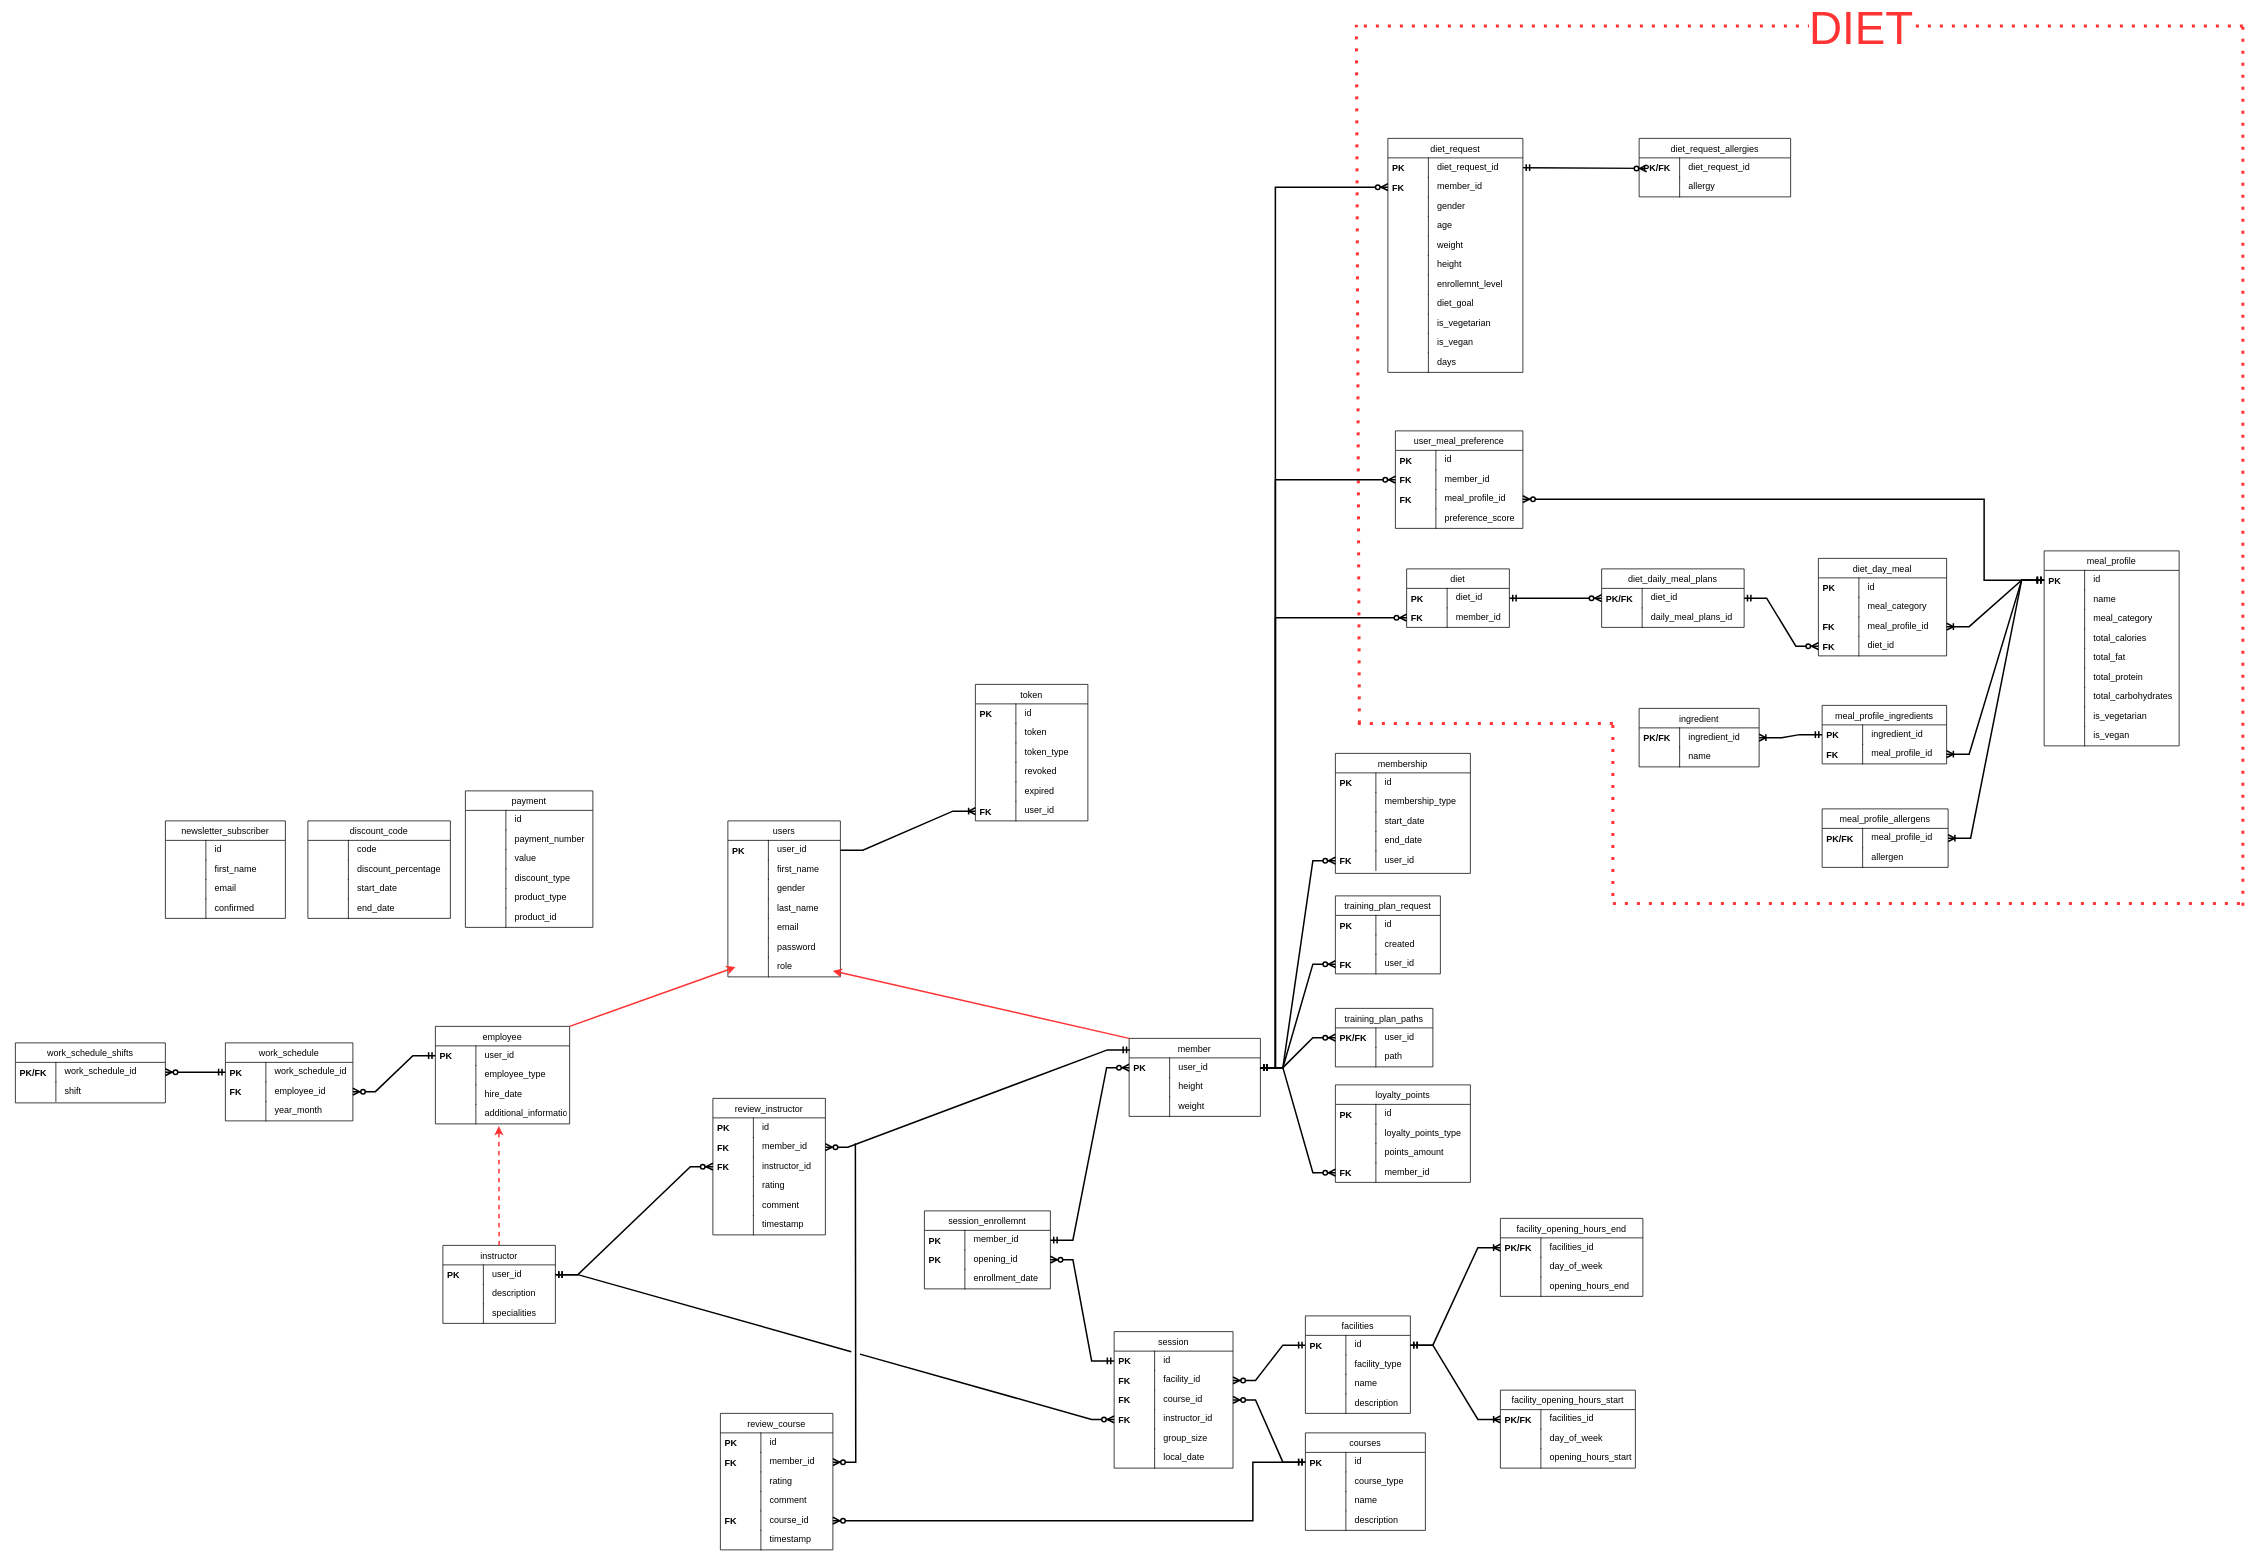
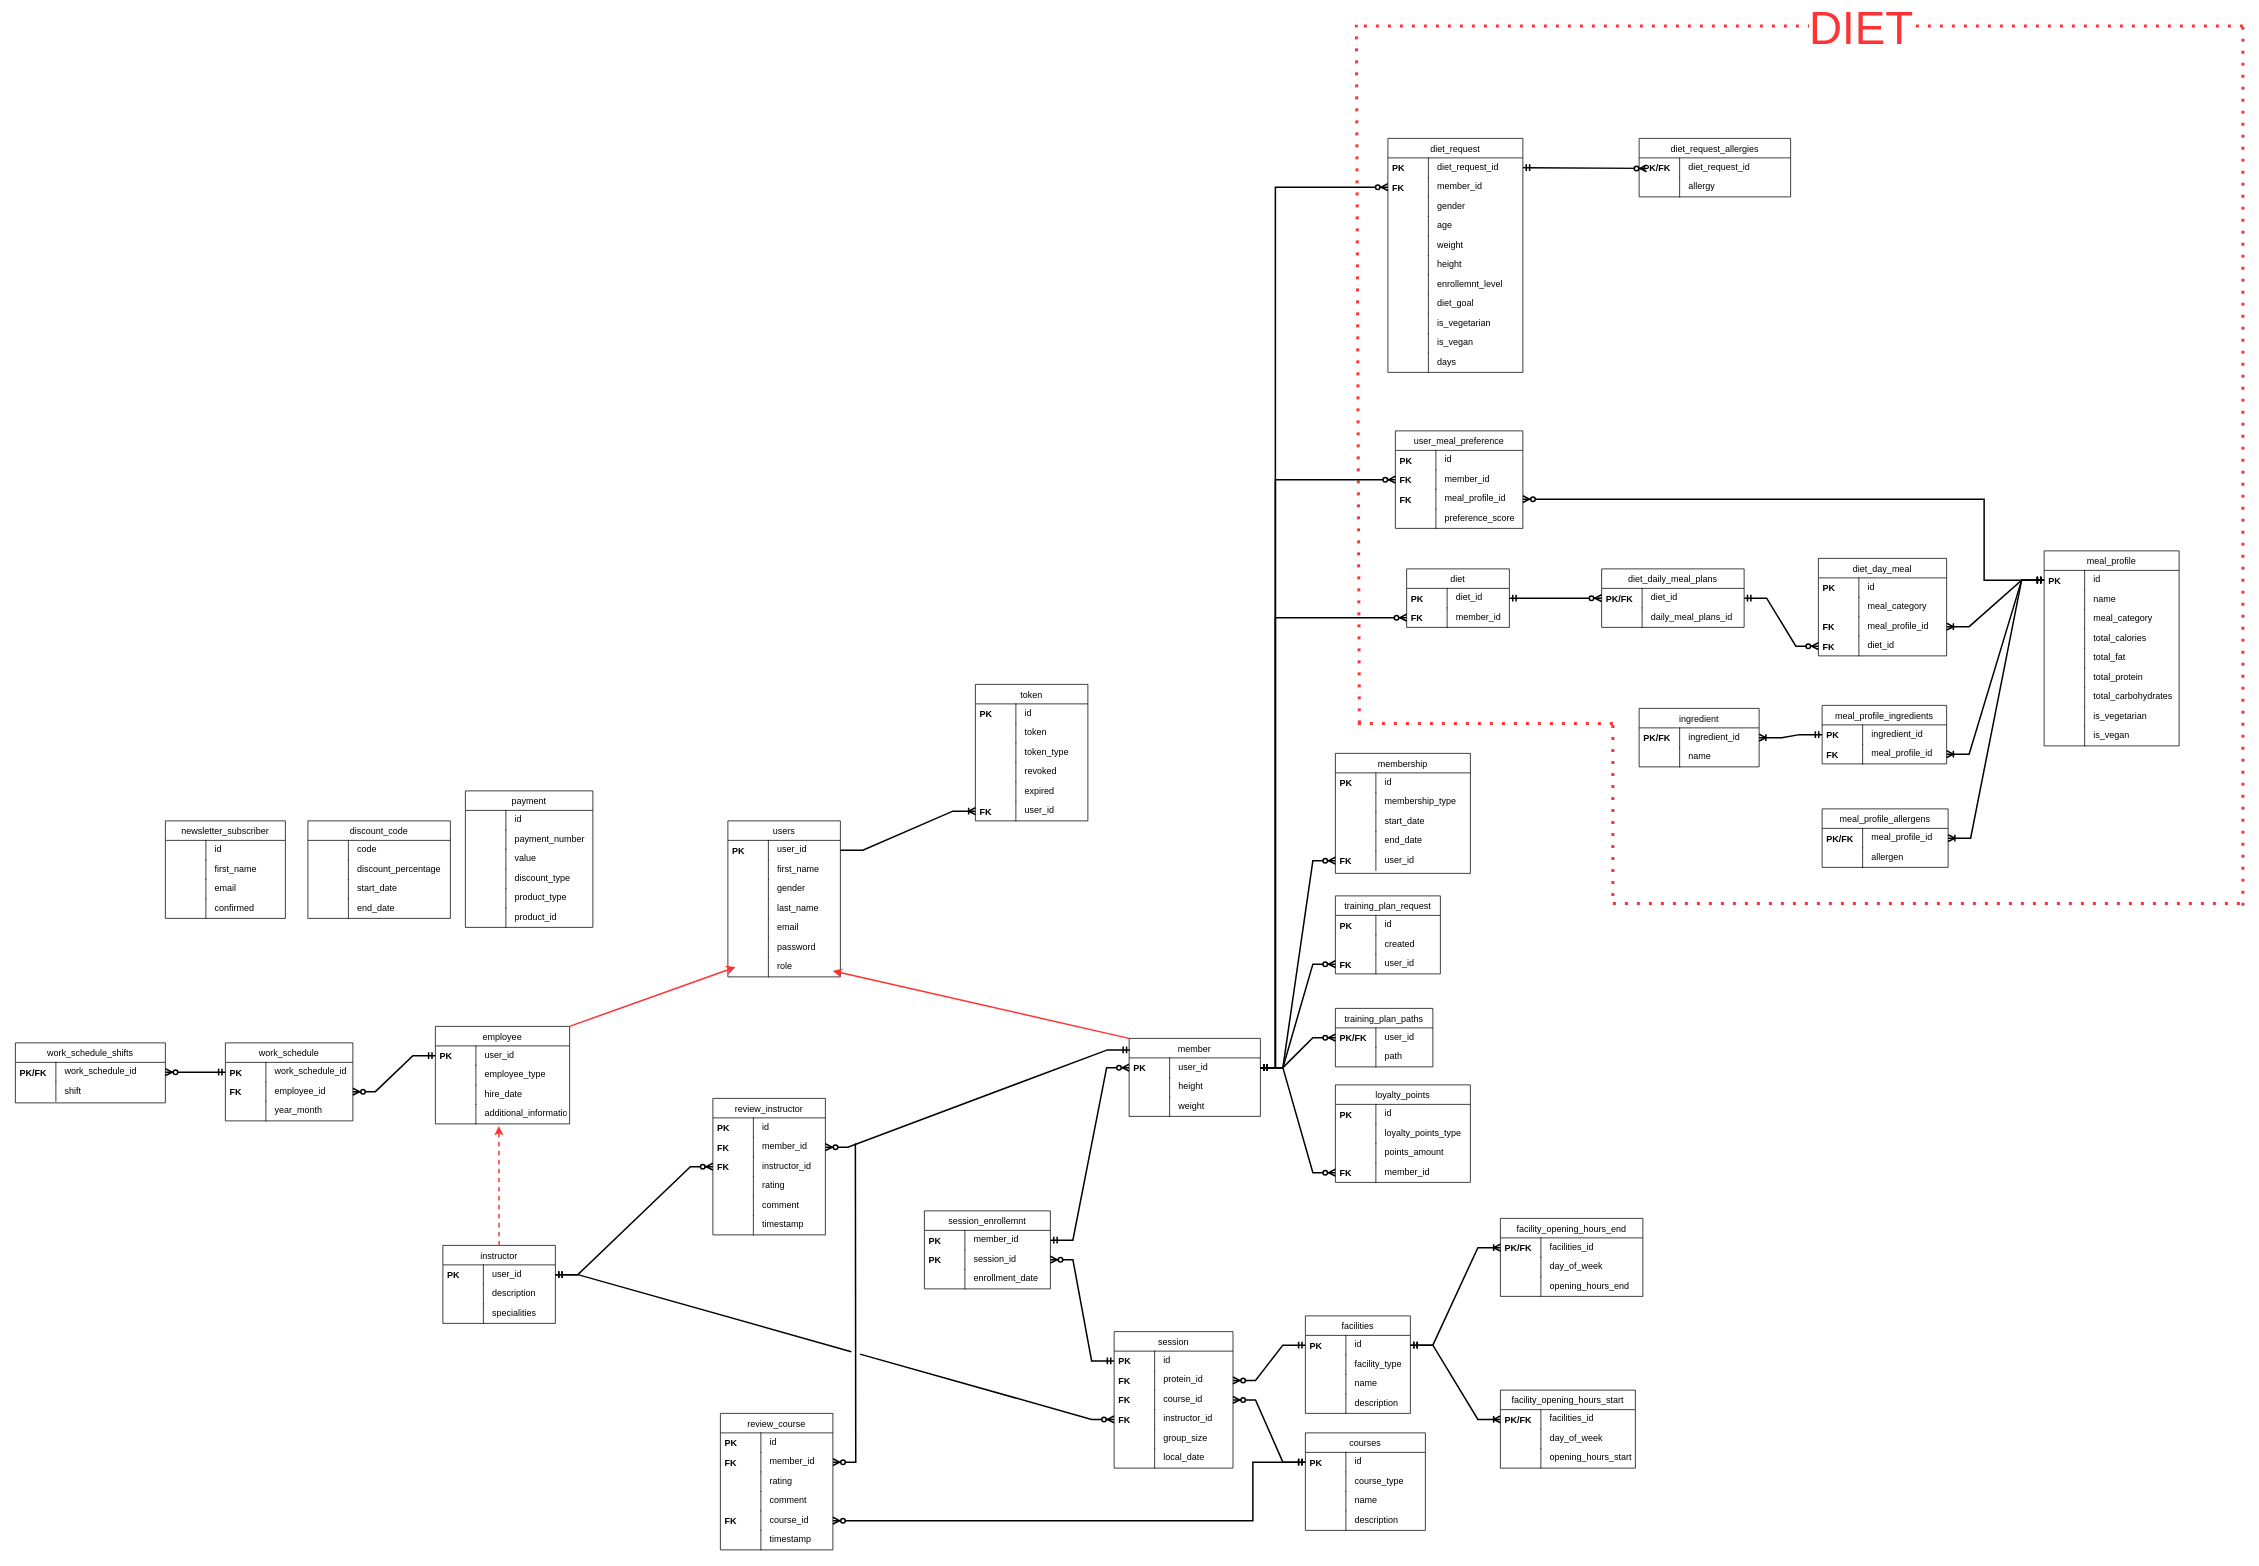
- <mxCell id="280" value="opening_id" style="shape=partialRectangle;top=0;left=0;right=0;bottom=0;align=left;verticalAlign=top;spacingTop=-2;fillColor=none;spacingLeft=64;spacingRight=4;overflow=hidden;rotatable=0;points=[[0,0.5],[1,0.5]];portConstraint=eastwest;dropTarget=0;" vertex="1" parent="277"><mxGeometry y="52" width="168" height="26" as="geometry" /></mxCell>
+ <mxCell id="280" value="session_id" style="shape=partialRectangle;top=0;left=0;right=0;bottom=0;align=left;verticalAlign=top;spacingTop=-2;fillColor=none;spacingLeft=64;spacingRight=4;overflow=hidden;rotatable=0;points=[[0,0.5],[1,0.5]];portConstraint=eastwest;dropTarget=0;" vertex="1" parent="277"><mxGeometry y="52" width="168" height="26" as="geometry" /></mxCell>
- <mxCell id="205" value="facility_id" style="shape=partialRectangle;top=0;left=0;right=0;bottom=0;align=left;verticalAlign=top;spacingTop=-2;fillColor=none;spacingLeft=64;spacingRight=4;overflow=hidden;rotatable=0;points=[[0,0.5],[1,0.5]];portConstraint=eastwest;dropTarget=0;" parent="202" vertex="1"><mxGeometry y="52" width="158.5" height="26" as="geometry" /></mxCell>
+ <mxCell id="205" value="protein_id" style="shape=partialRectangle;top=0;left=0;right=0;bottom=0;align=left;verticalAlign=top;spacingTop=-2;fillColor=none;spacingLeft=64;spacingRight=4;overflow=hidden;rotatable=0;points=[[0,0.5],[1,0.5]];portConstraint=eastwest;dropTarget=0;" parent="202" vertex="1"><mxGeometry y="52" width="158.5" height="26" as="geometry" /></mxCell>
